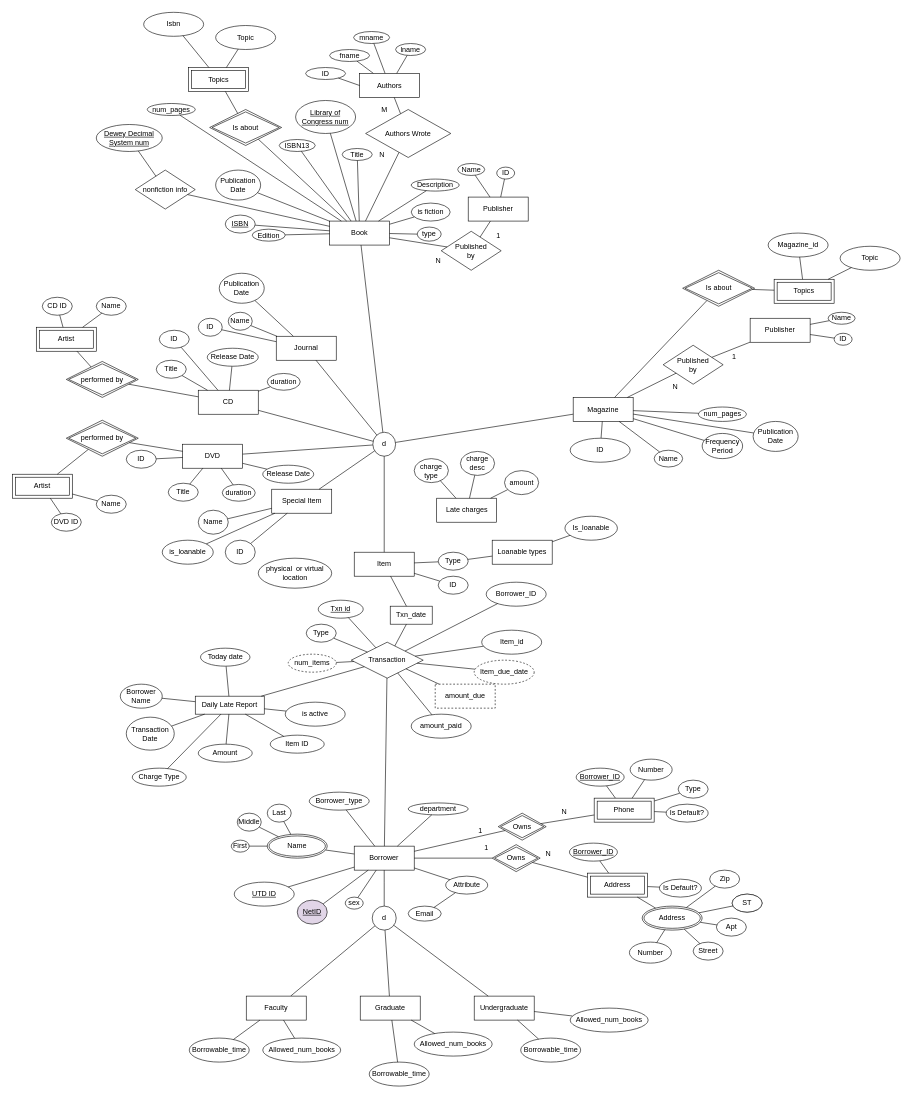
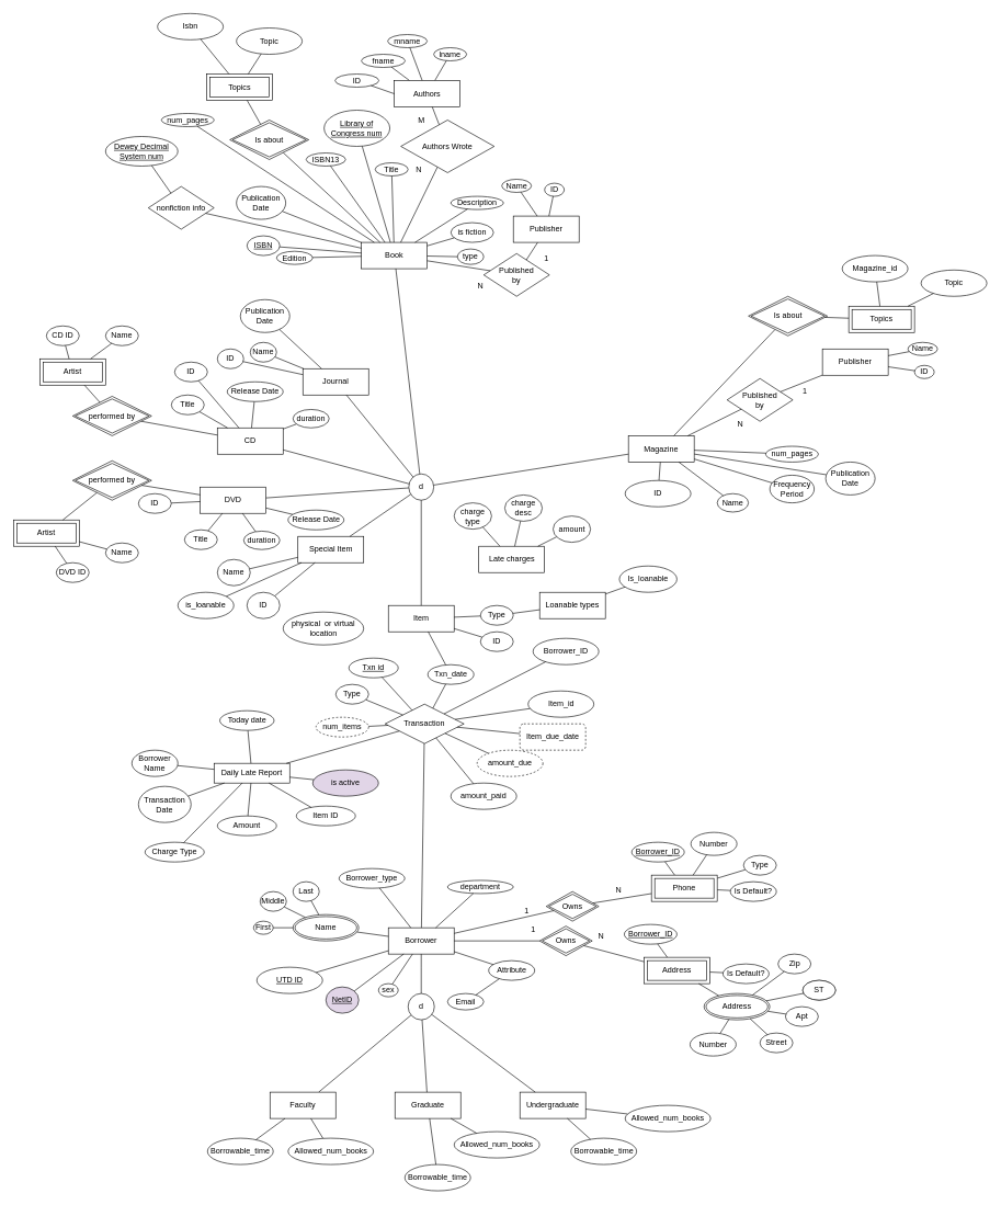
- <mxCell id="49" value="Txn_date" style="whiteSpace=wrap;html=1;align=center;rounded=0;" vertex="1" parent="1"><mxGeometry x="650" y="1010" width="70" height="30" as="geometry" /></mxCell>
+ <mxCell id="49" value="Txn_date" style="ellipse;whiteSpace=wrap;html=1;align=center;" vertex="1" parent="1"><mxGeometry x="650" y="1010" width="70" height="30" as="geometry" /></mxCell>
- <mxCell id="180" value="Item_due_date" style="ellipse;whiteSpace=wrap;html=1;align=center;dashed=1;" vertex="1" parent="1"><mxGeometry x="790" y="1100" width="100" height="40" as="geometry" /></mxCell>
+ <mxCell id="180" value="Item_due_date" style="whiteSpace=wrap;html=1;align=center;dashed=1;rounded=1;" vertex="1" parent="1"><mxGeometry x="790" y="1100" width="100" height="40" as="geometry" /></mxCell>
- <mxCell id="220" value="amount_due" style="whiteSpace=wrap;html=1;align=center;dashed=1;rounded=0;" vertex="1" parent="1"><mxGeometry x="725" y="1140" width="100" height="40" as="geometry" /></mxCell>
+ <mxCell id="220" value="amount_due" style="ellipse;whiteSpace=wrap;html=1;align=center;dashed=1;" vertex="1" parent="1"><mxGeometry x="725" y="1140" width="100" height="40" as="geometry" /></mxCell>
- <mxCell id="272" value="is active" style="ellipse;whiteSpace=wrap;html=1;align=center;" vertex="1" parent="1"><mxGeometry x="475" y="1170" width="100" height="40" as="geometry" /></mxCell>
+ <mxCell id="272" value="is active" style="ellipse;whiteSpace=wrap;html=1;align=center;fillColor=#e1d5e7;" vertex="1" parent="1"><mxGeometry x="475" y="1170" width="100" height="40" as="geometry" /></mxCell>
